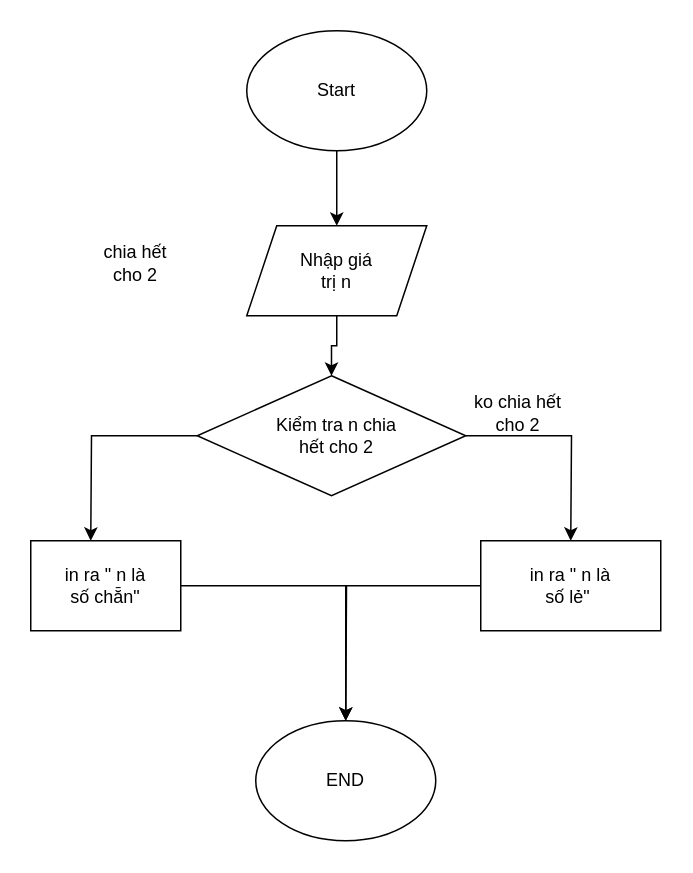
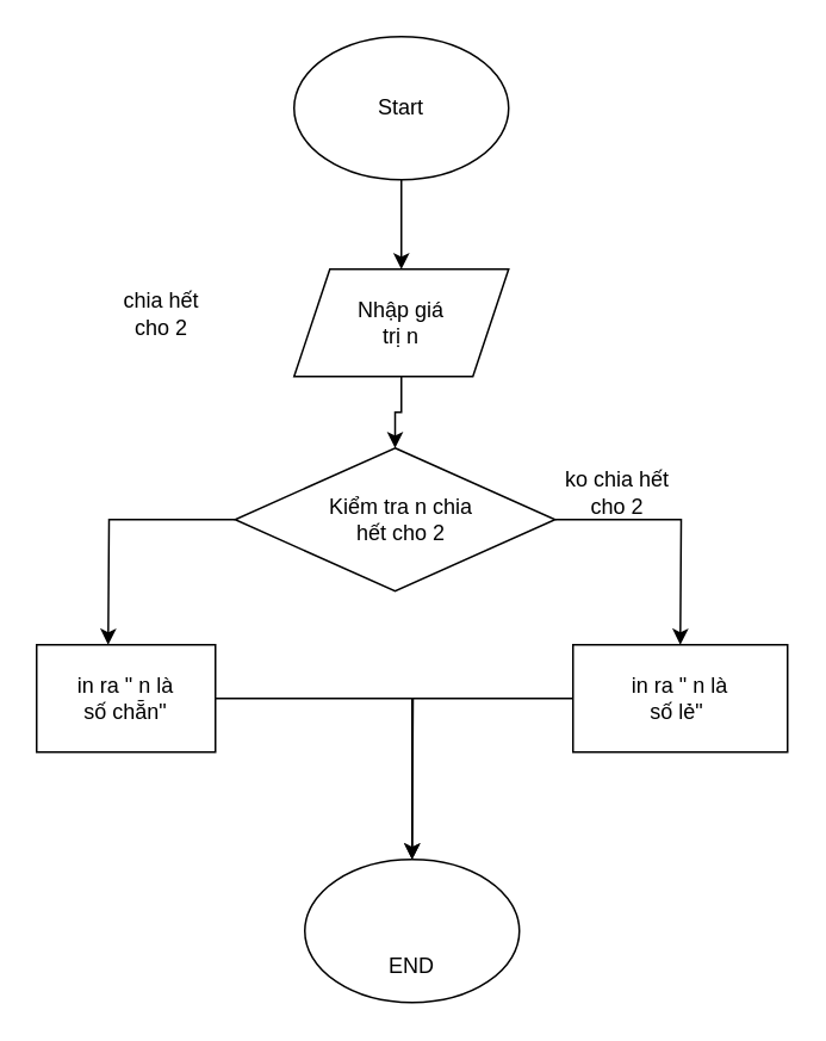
- <mxCell id="21" value="&lt;font style=&quot;vertical-align: inherit;&quot;&gt;&lt;font style=&quot;vertical-align: inherit;&quot;&gt;END&lt;/font&gt;&lt;/font&gt;" style="text;html=1;align=center;verticalAlign=middle;whiteSpace=wrap;rounded=0;" vertex="1" parent="1"><mxGeometry x="200" y="505" width="60" height="30" as="geometry" /></mxCell>
+ <mxCell id="21" value="&lt;font style=&quot;vertical-align: inherit;&quot;&gt;&lt;font style=&quot;vertical-align: inherit;&quot;&gt;END&lt;/font&gt;&lt;/font&gt;" style="text;html=1;align=center;verticalAlign=middle;whiteSpace=wrap;rounded=0;" vertex="1" parent="1"><mxGeometry x="200" y="525" width="60" height="30" as="geometry" /></mxCell>
